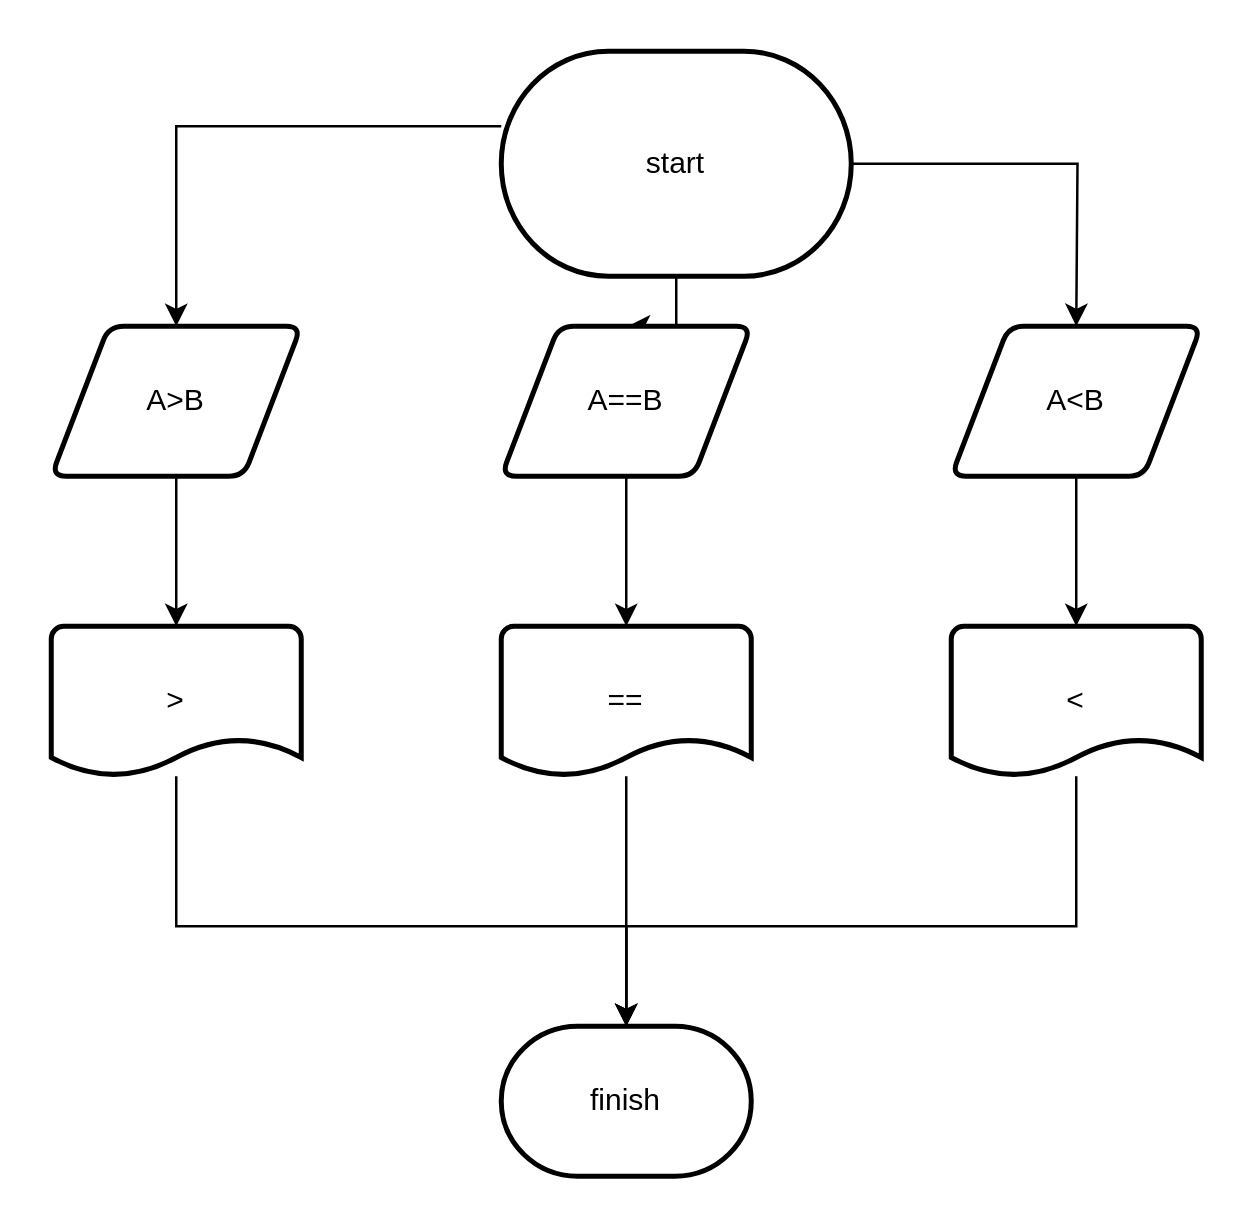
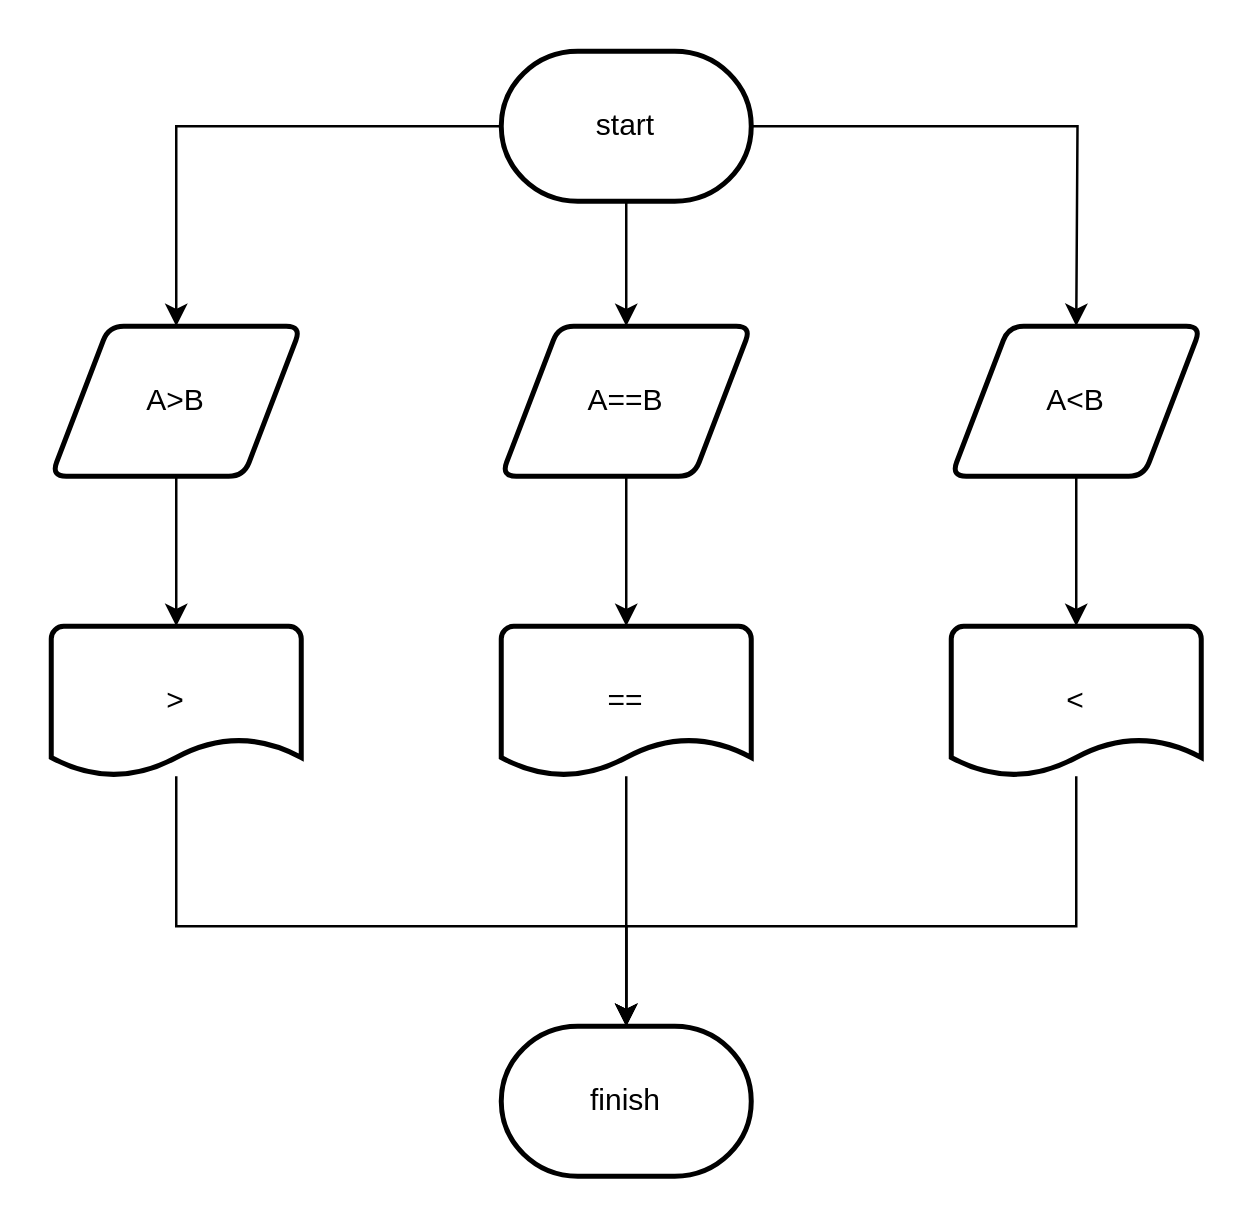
- <mxCell id="5" value="start" style="strokeWidth=2;html=1;shape=mxgraph.flowchart.terminator;whiteSpace=wrap;" vertex="1" parent="1"><mxGeometry x="200" y="20" width="140" height="90" as="geometry" /></mxCell>
+ <mxCell id="5" value="start" style="strokeWidth=2;html=1;shape=mxgraph.flowchart.terminator;whiteSpace=wrap;" vertex="1" parent="1"><mxGeometry x="200" y="20" width="100" height="60" as="geometry" /></mxCell>
